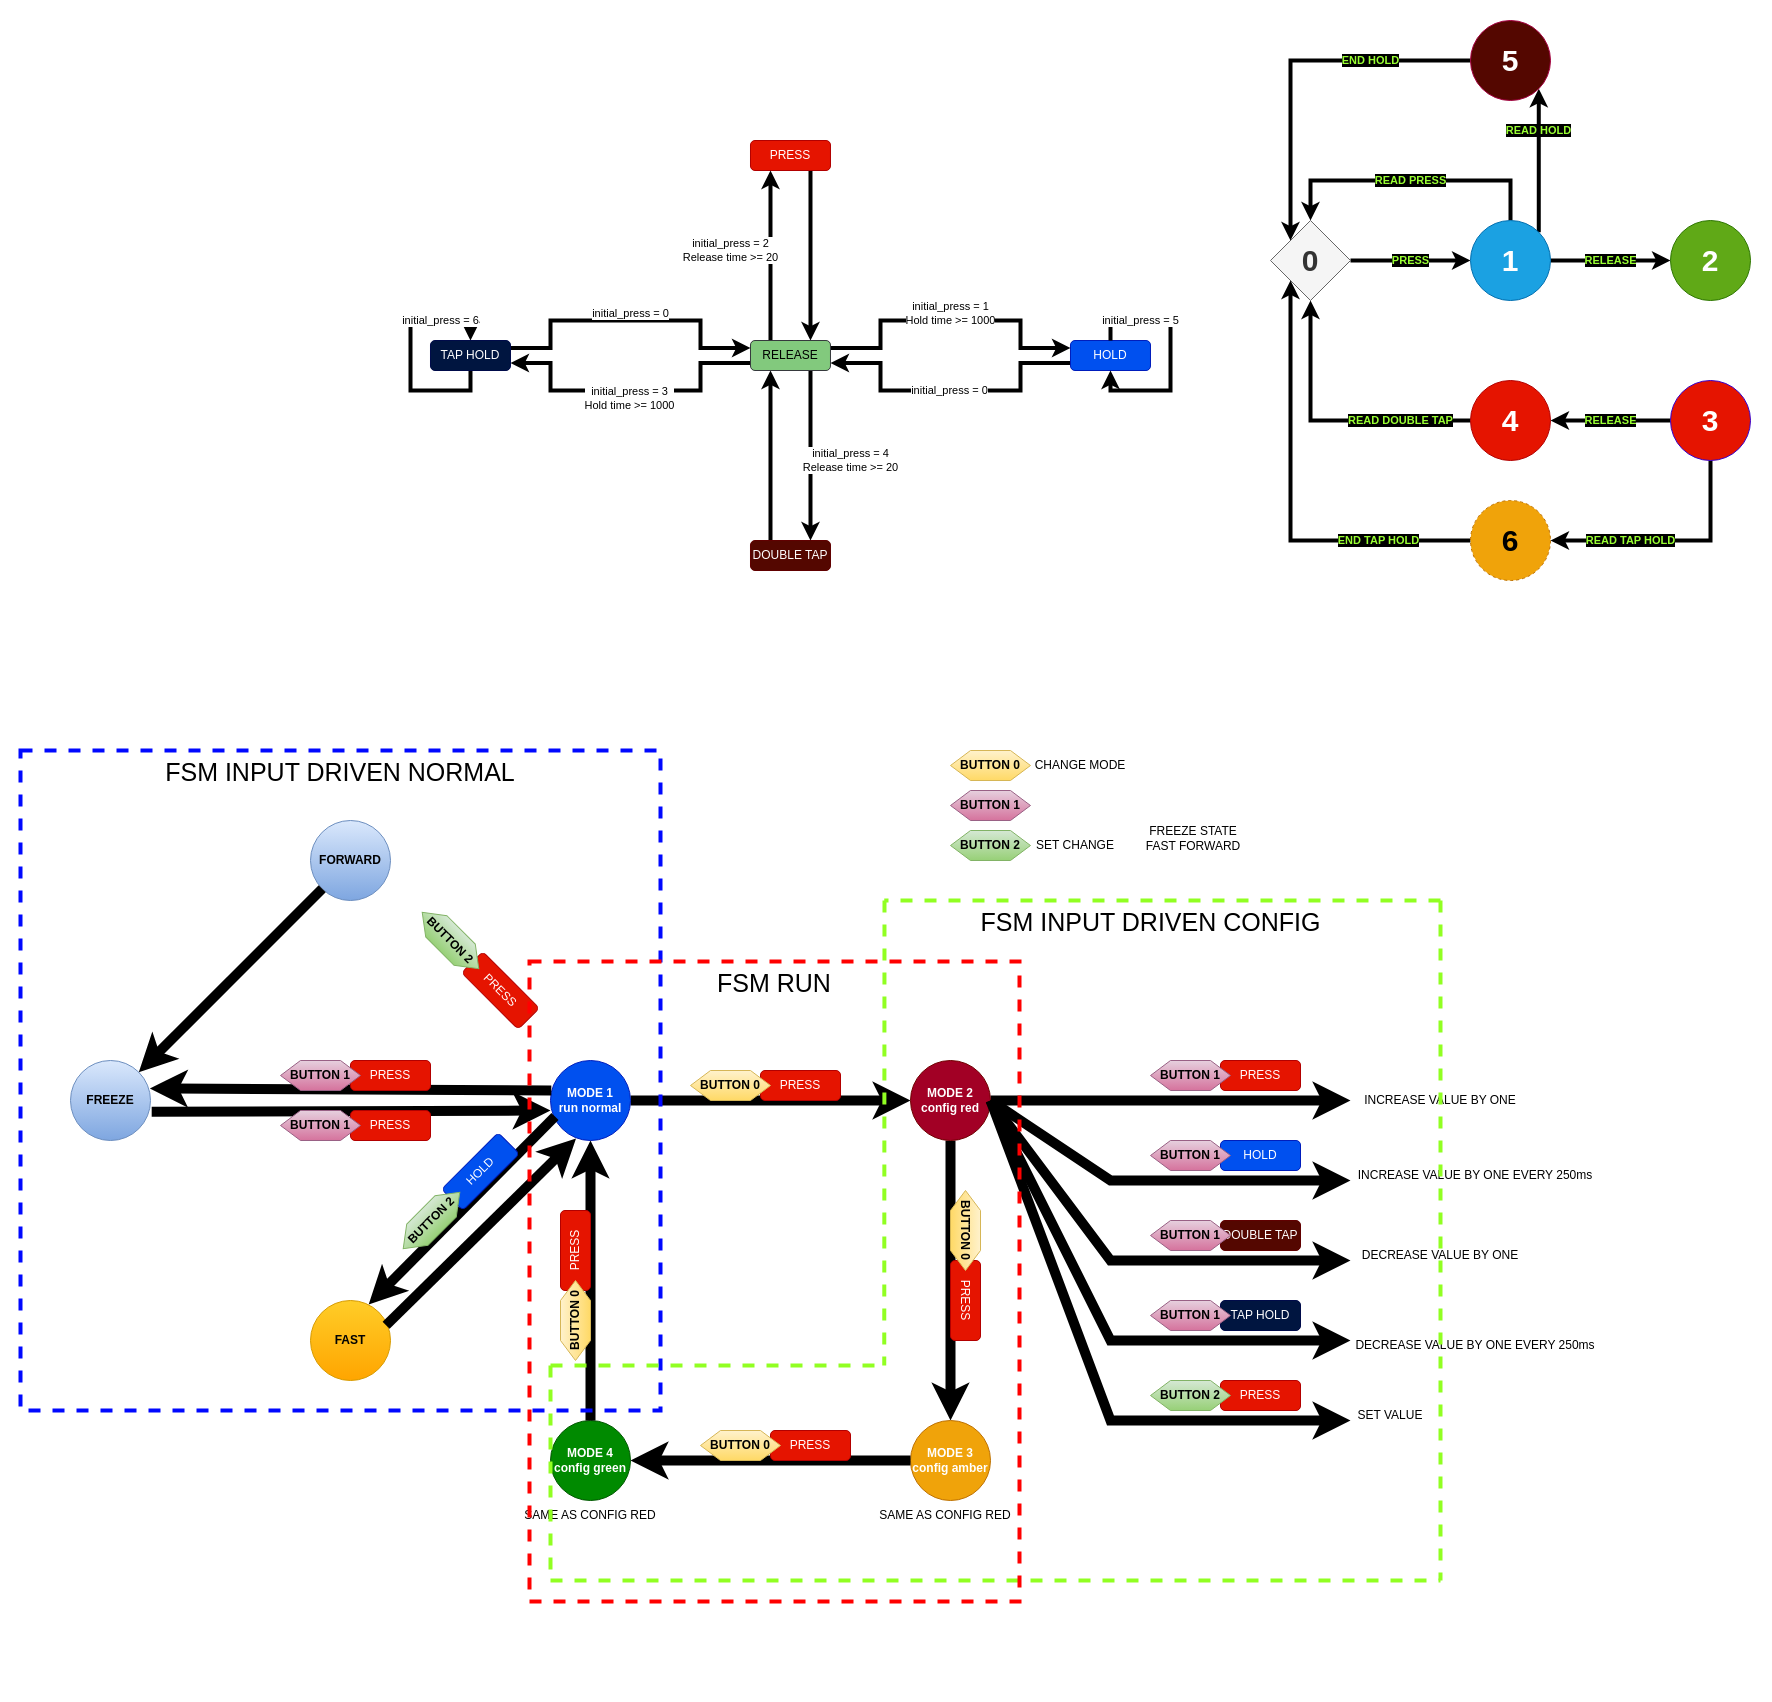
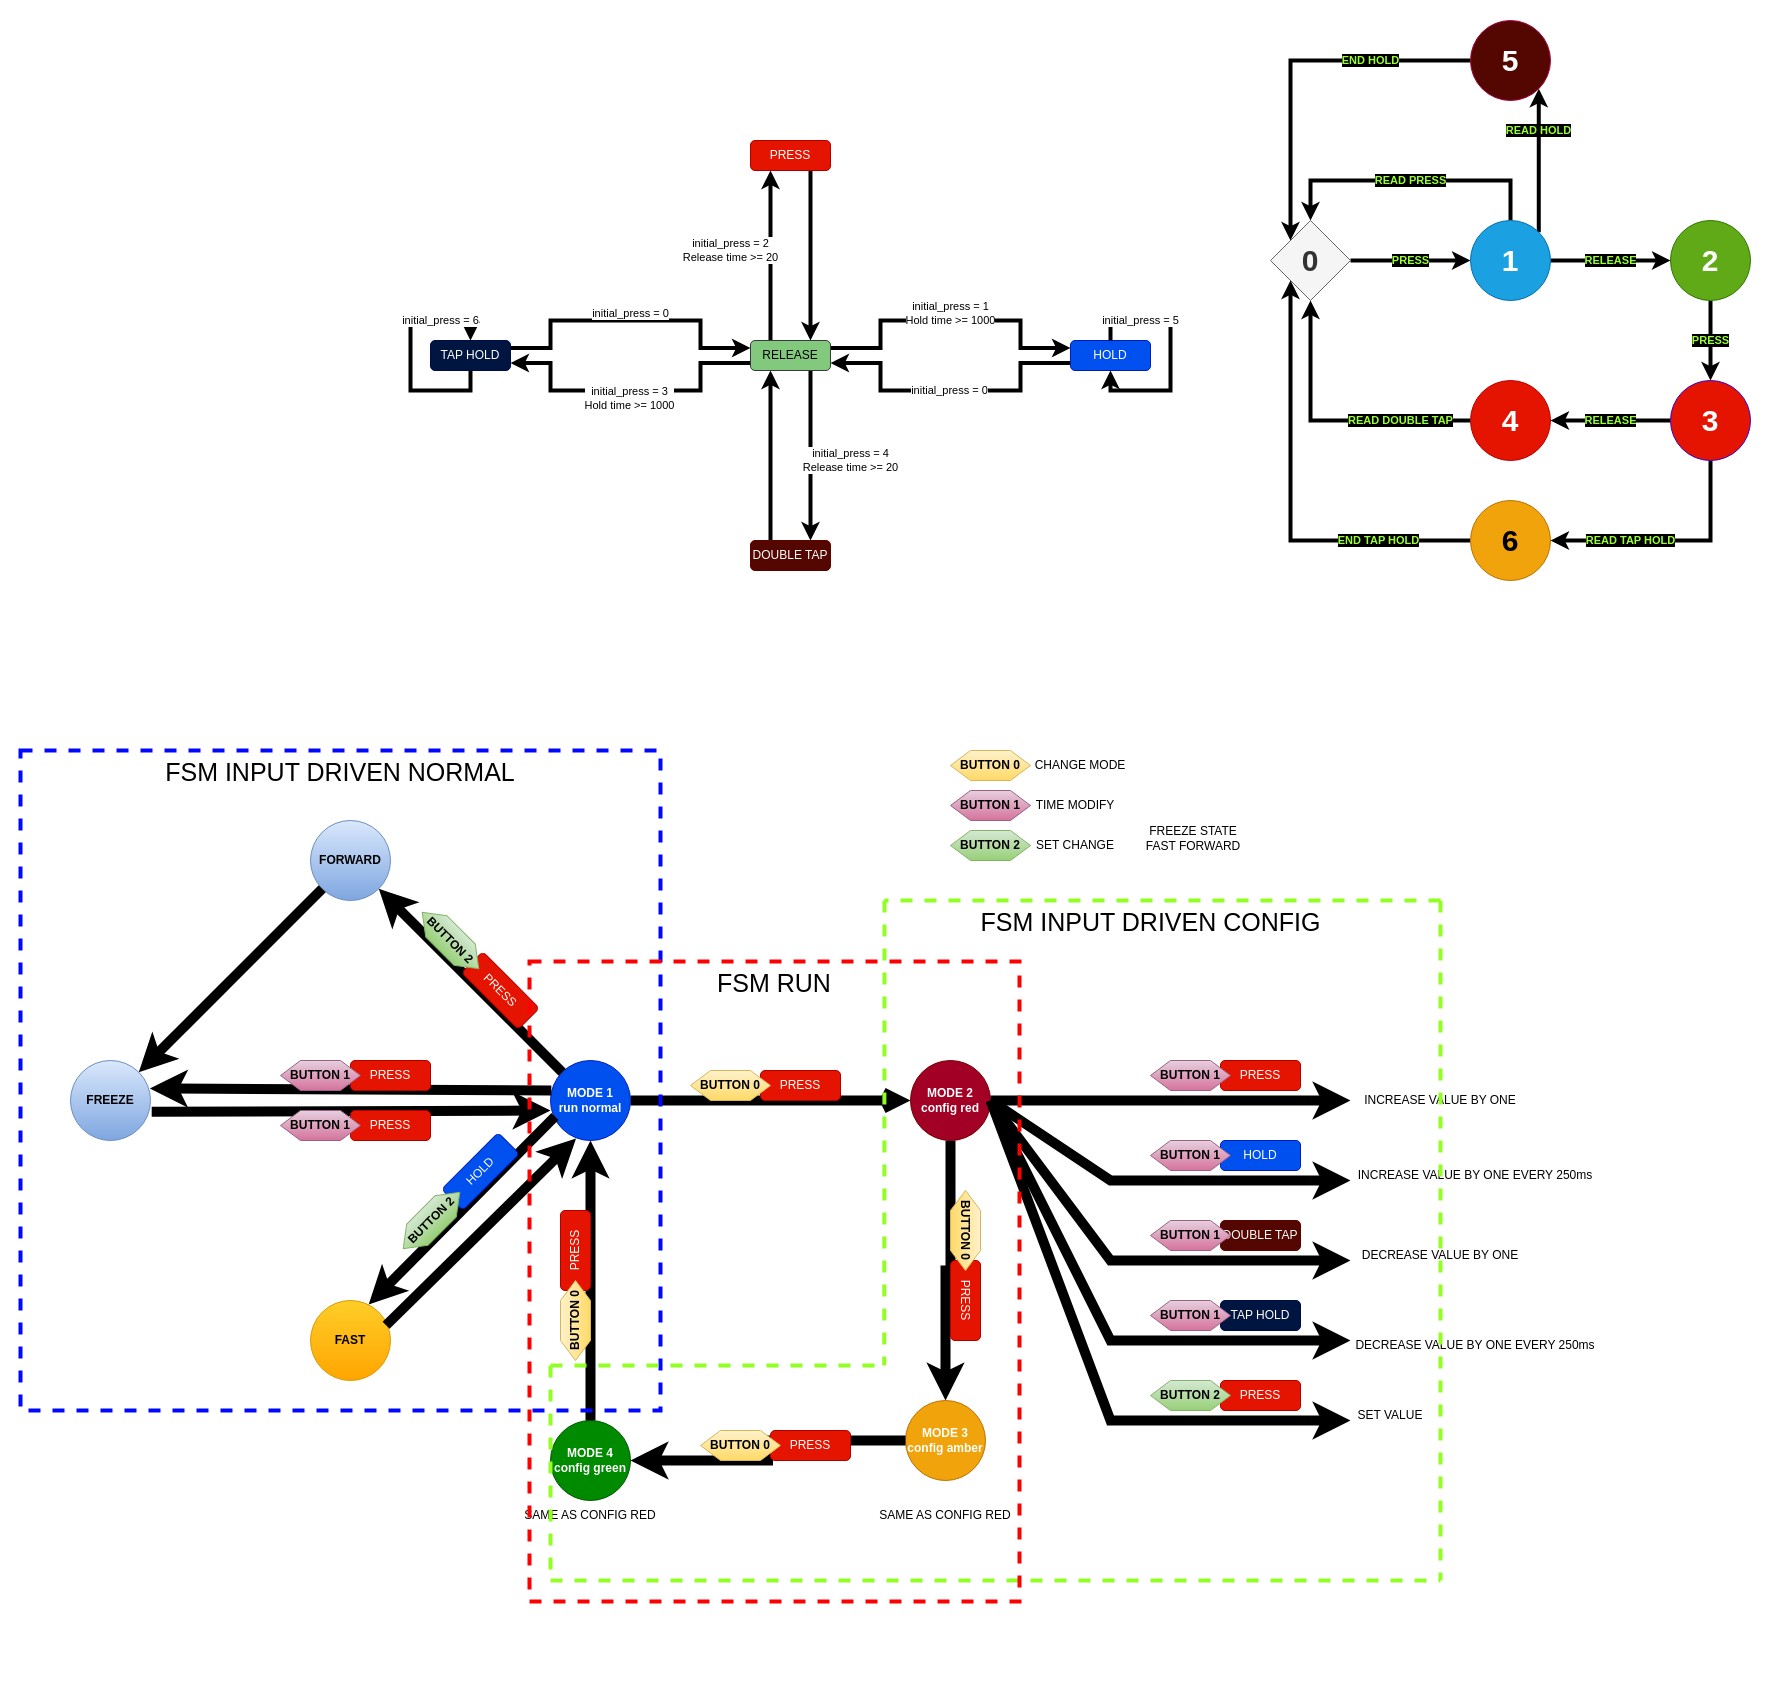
+ <mxCell id="60" value="PRESS" style="edgeStyle=orthogonalEdgeStyle;rounded=0;orthogonalLoop=1;jettySize=auto;html=1;entryX=0.5;entryY=0;entryDx=0;entryDy=0;strokeWidth=4;fontColor=#99FF33;movable=1;resizable=1;rotatable=1;deletable=1;editable=1;locked=0;connectable=1;labelBackgroundColor=#000000;fontStyle=1;" parent="1" source="61" target="74" edge="1"><mxGeometry relative="1" as="geometry" /></mxCell>
- <mxCell id="65" value="6" style="ellipse;whiteSpace=wrap;html=1;aspect=fixed;fillColor=#f0a30a;fontColor=#000000;strokeColor=#BD7000;fontSize=30;fontStyle=1;movable=1;resizable=1;rotatable=1;deletable=1;editable=1;locked=0;connectable=1;dashed=1;" parent="1" vertex="1"><mxGeometry x="1470" y="500" width="80" height="80" as="geometry" /></mxCell>
+ <mxCell id="65" value="6" style="ellipse;whiteSpace=wrap;html=1;aspect=fixed;fillColor=#f0a30a;fontColor=#000000;strokeColor=#BD7000;fontSize=30;fontStyle=1;movable=1;resizable=1;rotatable=1;deletable=1;editable=1;locked=0;connectable=1;" parent="1" vertex="1"><mxGeometry x="1470" y="500" width="80" height="80" as="geometry" /></mxCell>
+ <mxCell id="106" value="TIME MODIFY" style="text;html=1;strokeColor=none;fillColor=none;align=center;verticalAlign=middle;whiteSpace=wrap;rounded=0;movable=0;resizable=0;rotatable=0;deletable=0;editable=0;locked=1;connectable=0;" parent="101" vertex="1"><mxGeometry x="80" y="40" width="90" height="30" as="geometry" /></mxCell>
+ <mxCell id="78" value="" style="endArrow=classic;html=1;rounded=0;entryX=1;entryY=1;entryDx=0;entryDy=0;strokeWidth=10;movable=0;resizable=0;rotatable=0;deletable=0;editable=0;locked=1;connectable=0;" parent="1" source="9" target="77" edge="1"><mxGeometry width="50" height="50" relative="1" as="geometry"><mxPoint x="520" y="1110" as="sourcePoint" /><mxPoint x="570" y="1060" as="targetPoint" /></mxGeometry></mxCell>
- <mxCell id="8" style="edgeStyle=orthogonalEdgeStyle;rounded=0;orthogonalLoop=1;jettySize=auto;html=1;entryX=0;entryY=0.5;entryDx=0;entryDy=0;strokeWidth=10;movable=0;resizable=0;rotatable=0;deletable=0;editable=0;locked=1;connectable=0;" parent="1" source="9" target="12" edge="1"><mxGeometry relative="1" as="geometry" /></mxCell>
+ <mxCell id="8" style="edgeStyle=orthogonalEdgeStyle;rounded=0;orthogonalLoop=1;jettySize=auto;html=1;entryX=0;entryY=0.5;entryDx=0;entryDy=0;strokeWidth=10;movable=0;resizable=0;rotatable=0;deletable=0;editable=0;locked=1;connectable=0;endArrow=open;" parent="1" source="9" target="12" edge="1"><mxGeometry relative="1" as="geometry" /></mxCell>
- <mxCell id="13" value="MODE 3&lt;br&gt;config amber" style="ellipse;whiteSpace=wrap;html=1;aspect=fixed;fillColor=#f0a30a;fontColor=#FFFFFF;strokeColor=#BD7000;fontStyle=1;movable=0;resizable=0;rotatable=0;deletable=0;editable=0;locked=1;connectable=0;" parent="1" vertex="1"><mxGeometry x="910" y="1420" width="80" height="80" as="geometry" /></mxCell>
+ <mxCell id="13" value="MODE 3&lt;br&gt;config amber" style="ellipse;whiteSpace=wrap;html=1;aspect=fixed;fillColor=#f0a30a;fontColor=#FFFFFF;strokeColor=#BD7000;fontStyle=1;movable=0;resizable=0;rotatable=0;deletable=0;editable=0;locked=1;connectable=0;" parent="1" vertex="1"><mxGeometry x="905" y="1400" width="80" height="80" as="geometry" /></mxCell>
